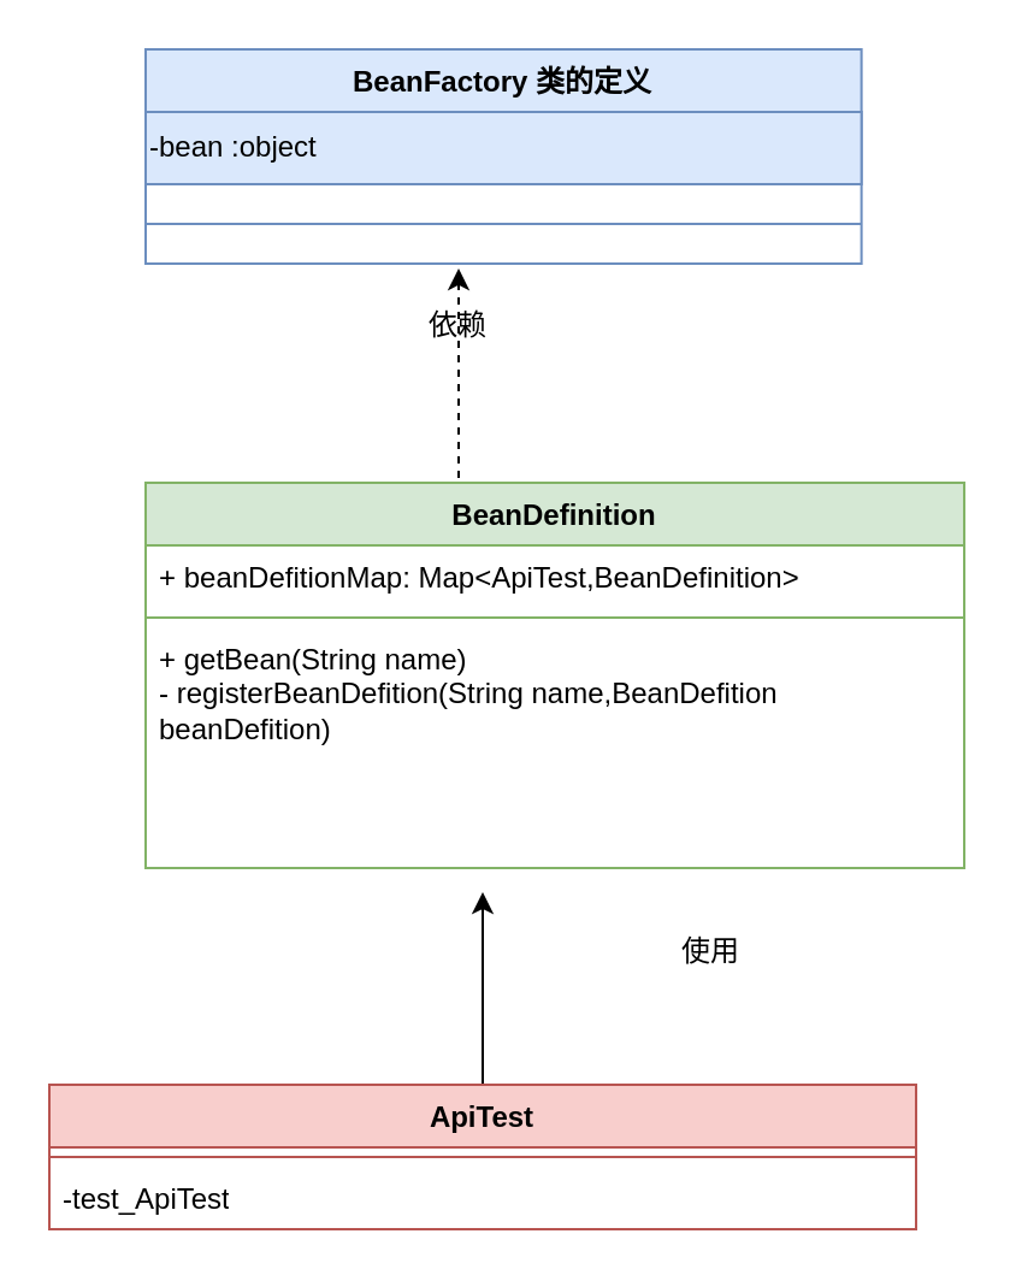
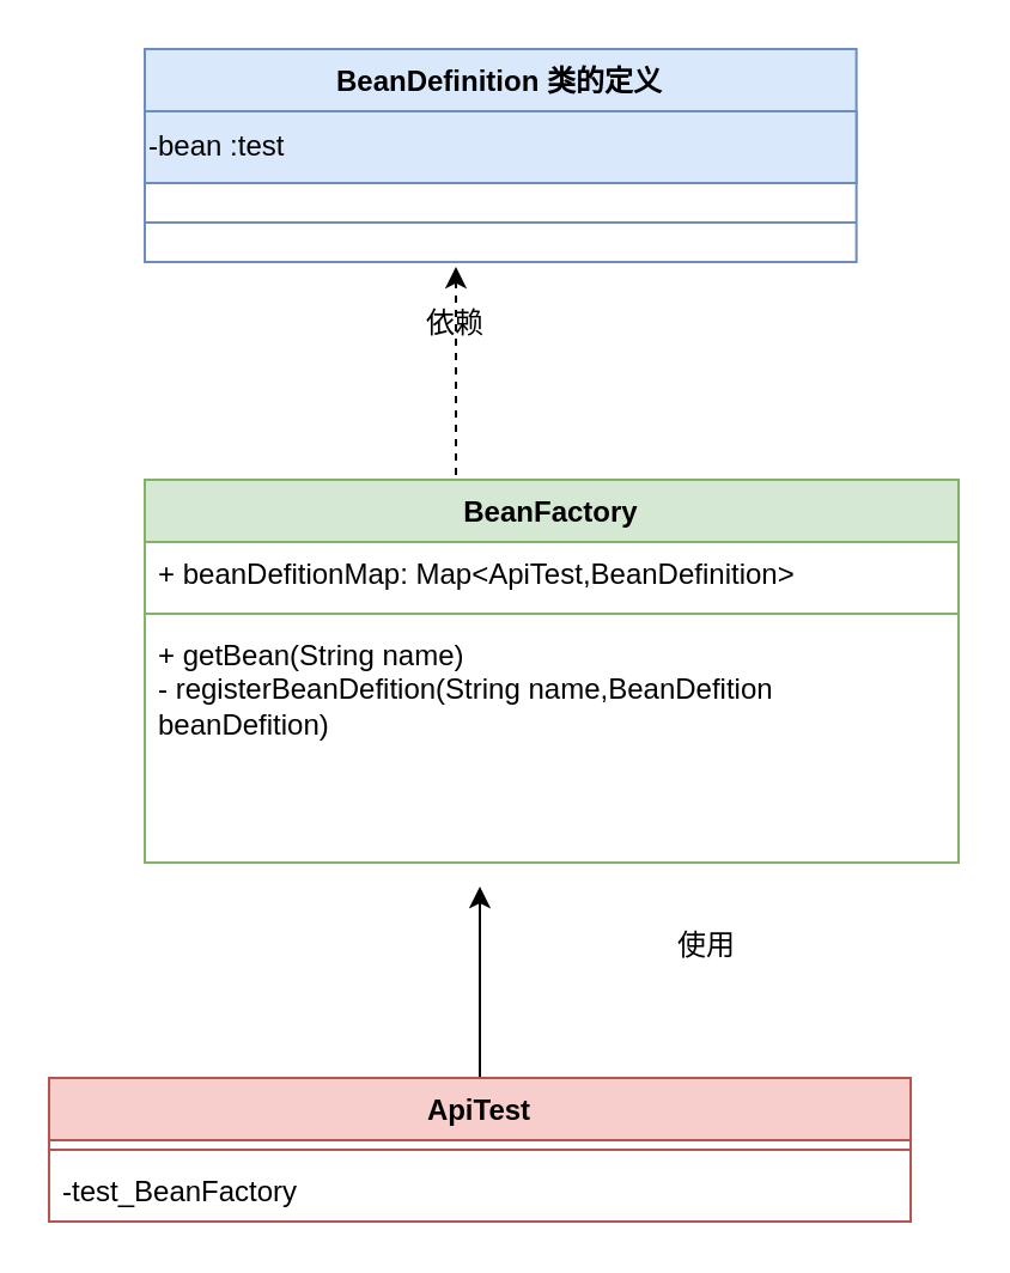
- <mxCell id="2" value="BeanFactory 类的定义" style="swimlane;fontStyle=1;align=center;verticalAlign=top;childLayout=stackLayout;horizontal=1;startSize=26;horizontalStack=0;resizeParent=1;resizeParentMax=0;resizeLast=0;collapsible=1;marginBottom=0;aspect=fixed;whiteSpace=wrap;html=1;fillColor=#dae8fc;strokeColor=#6c8ebf;" vertex="1" parent="1"><mxGeometry x="60" y="20" width="297.32" height="89" as="geometry" /></mxCell>
+ <mxCell id="2" value="BeanDefinition 类的定义" style="swimlane;fontStyle=1;align=center;verticalAlign=top;childLayout=stackLayout;horizontal=1;startSize=26;horizontalStack=0;resizeParent=1;resizeParentMax=0;resizeLast=0;collapsible=1;marginBottom=0;aspect=fixed;whiteSpace=wrap;html=1;fillColor=#dae8fc;strokeColor=#6c8ebf;" vertex="1" parent="1"><mxGeometry x="60" y="20" width="297.32" height="89" as="geometry" /></mxCell>
- <mxCell id="3" value="-bean :object" style="text;html=1;align=left;verticalAlign=middle;resizable=0;points=[];autosize=1;strokeColor=#6c8ebf;fillColor=#dae8fc;" vertex="1" parent="2"><mxGeometry y="26" width="297.32" height="30" as="geometry" /></mxCell>
+ <mxCell id="3" value="-bean :test" style="text;html=1;align=left;verticalAlign=middle;resizable=0;points=[];autosize=1;strokeColor=#6c8ebf;fillColor=#dae8fc;" vertex="1" parent="2"><mxGeometry y="26" width="297.32" height="30" as="geometry" /></mxCell>
- <mxCell id="6" value="BeanDefinition" style="swimlane;fontStyle=1;align=center;verticalAlign=top;childLayout=stackLayout;horizontal=1;startSize=26;horizontalStack=0;resizeParent=1;resizeParentMax=0;resizeLast=0;collapsible=1;marginBottom=0;whiteSpace=wrap;html=1;fillColor=#d5e8d4;strokeColor=#82b366;" vertex="1" parent="1"><mxGeometry x="60" y="200" width="340" height="160" as="geometry" /></mxCell>
+ <mxCell id="6" value="BeanFactory" style="swimlane;fontStyle=1;align=center;verticalAlign=top;childLayout=stackLayout;horizontal=1;startSize=26;horizontalStack=0;resizeParent=1;resizeParentMax=0;resizeLast=0;collapsible=1;marginBottom=0;whiteSpace=wrap;html=1;fillColor=#d5e8d4;strokeColor=#82b366;" vertex="1" parent="1"><mxGeometry x="60" y="200" width="340" height="160" as="geometry" /></mxCell>
- <mxCell id="14" value="-test_ApiTest" style="text;strokeColor=none;fillColor=none;align=left;verticalAlign=top;spacingLeft=4;spacingRight=4;overflow=hidden;rotatable=0;points=[[0,0.5],[1,0.5]];portConstraint=eastwest;whiteSpace=wrap;html=1;" vertex="1" parent="12"><mxGeometry y="34" width="360" height="26" as="geometry" /></mxCell>
+ <mxCell id="14" value="-test_BeanFactory" style="text;strokeColor=none;fillColor=none;align=left;verticalAlign=top;spacingLeft=4;spacingRight=4;overflow=hidden;rotatable=0;points=[[0,0.5],[1,0.5]];portConstraint=eastwest;whiteSpace=wrap;html=1;" vertex="1" parent="12"><mxGeometry y="34" width="360" height="26" as="geometry" /></mxCell>
